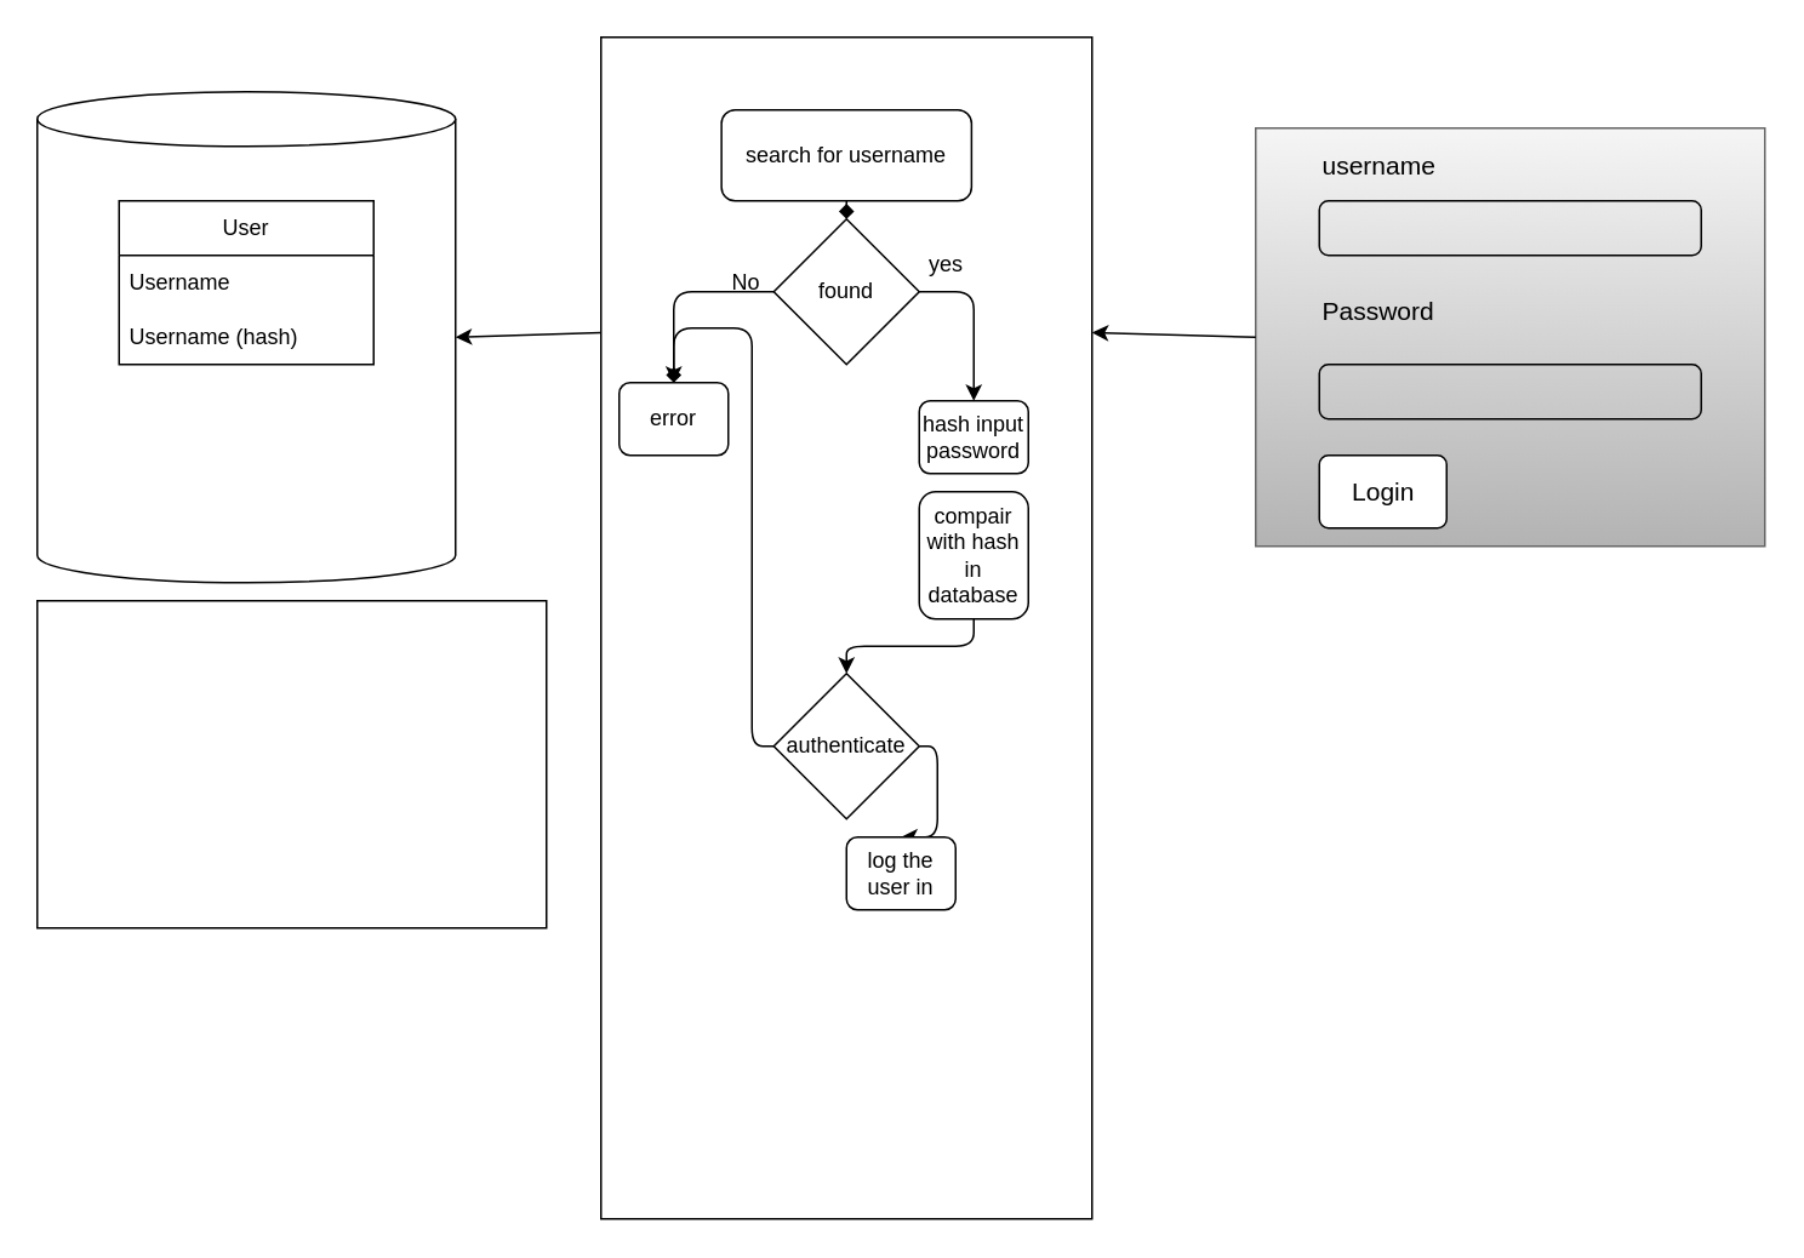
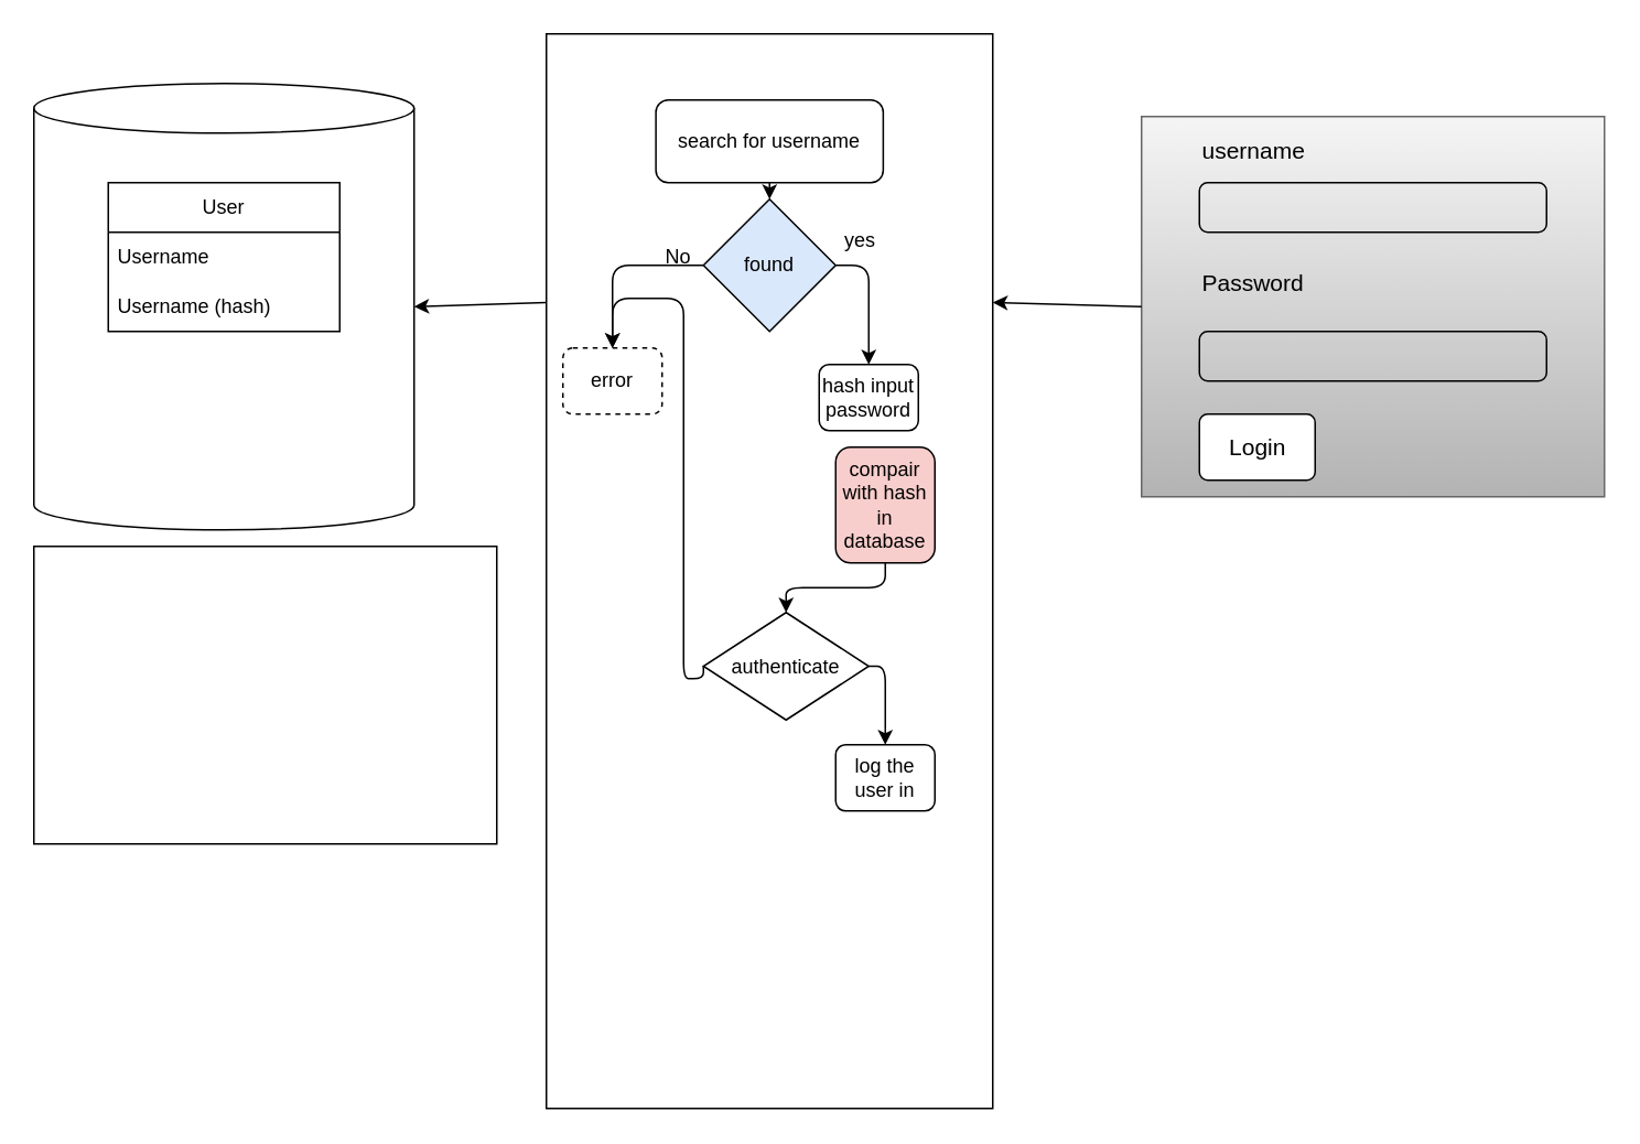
- <mxCell id="17" style="edgeStyle=none;html=1;exitX=0.5;exitY=1;exitDx=0;exitDy=0;entryX=0.5;entryY=0;entryDx=0;entryDy=0;fontColor=#000000;strokeColor=#000000;endArrow=diamond;" parent="1" source="18" target="21" edge="1"><mxGeometry relative="1" as="geometry" /></mxCell>
+ <mxCell id="17" style="edgeStyle=none;html=1;exitX=0.5;exitY=1;exitDx=0;exitDy=0;entryX=0.5;entryY=0;entryDx=0;entryDy=0;fontColor=#000000;strokeColor=#000000;" parent="1" source="18" target="21" edge="1"><mxGeometry relative="1" as="geometry" /></mxCell>
- <mxCell id="19" style="edgeStyle=orthogonalEdgeStyle;html=1;exitX=0;exitY=0.5;exitDx=0;exitDy=0;entryX=0.5;entryY=0;entryDx=0;entryDy=0;strokeColor=#000000;fontColor=#000000;endArrow=diamond;" parent="1" source="21" target="22" edge="1"><mxGeometry relative="1" as="geometry" /></mxCell>
+ <mxCell id="19" style="edgeStyle=orthogonalEdgeStyle;html=1;exitX=0;exitY=0.5;exitDx=0;exitDy=0;entryX=0.5;entryY=0;entryDx=0;entryDy=0;strokeColor=#000000;fontColor=#000000;" parent="1" source="21" target="22" edge="1"><mxGeometry relative="1" as="geometry" /></mxCell>
- <mxCell id="21" value="found" style="rhombus;whiteSpace=wrap;html=1;strokeColor=#000000;fontColor=#000000;fillColor=#FFFFFF;" parent="1" vertex="1"><mxGeometry x="425" y="120" width="80" height="80" as="geometry" /></mxCell>
+ <mxCell id="21" value="found" style="rhombus;whiteSpace=wrap;html=1;strokeColor=#000000;fontColor=#000000;fillColor=#dae8fc;" parent="1" vertex="1"><mxGeometry x="425" y="120" width="80" height="80" as="geometry" /></mxCell>
- <mxCell id="22" value="error" style="rounded=1;whiteSpace=wrap;html=1;strokeColor=#000000;fontColor=#000000;fillColor=#FFFFFF;" parent="1" vertex="1"><mxGeometry x="340" y="210" width="60" height="40" as="geometry" /></mxCell>
+ <mxCell id="22" value="error" style="rounded=1;whiteSpace=wrap;html=1;strokeColor=#000000;fontColor=#000000;fillColor=#FFFFFF;dashed=1;" parent="1" vertex="1"><mxGeometry x="340" y="210" width="60" height="40" as="geometry" /></mxCell>
- <mxCell id="23" value="hash input password" style="rounded=1;whiteSpace=wrap;html=1;strokeColor=#000000;fontColor=#000000;fillColor=#FFFFFF;" parent="1" vertex="1"><mxGeometry x="505" y="220" width="60" height="40" as="geometry" /></mxCell>
+ <mxCell id="23" value="hash input password" style="rounded=1;whiteSpace=wrap;html=1;strokeColor=#000000;fontColor=#000000;fillColor=#FFFFFF;" parent="1" vertex="1"><mxGeometry x="495" y="220" width="60" height="40" as="geometry" /></mxCell>
- <mxCell id="27" value="compair with hash in database" style="rounded=1;whiteSpace=wrap;html=1;strokeColor=#000000;fontColor=#000000;fillColor=#FFFFFF;" parent="1" vertex="1"><mxGeometry x="505" y="270" width="60" height="70" as="geometry" /></mxCell>
+ <mxCell id="27" value="compair with hash in database" style="rounded=1;whiteSpace=wrap;html=1;strokeColor=#000000;fontColor=#000000;fillColor=#f8cecc;" parent="1" vertex="1"><mxGeometry x="505" y="270" width="60" height="70" as="geometry" /></mxCell>
- <mxCell id="30" value="authenticate" style="rhombus;whiteSpace=wrap;html=1;strokeColor=#000000;fontColor=#000000;fillColor=#FFFFFF;" parent="1" vertex="1"><mxGeometry x="425" y="370" width="80" height="80" as="geometry" /></mxCell>
+ <mxCell id="30" value="authenticate" style="rhombus;whiteSpace=wrap;html=1;strokeColor=#000000;fontColor=#000000;fillColor=#FFFFFF;" parent="1" vertex="1"><mxGeometry x="425" y="370" width="100" height="65" as="geometry" /></mxCell>
- <mxCell id="31" value="log the user in" style="rounded=1;whiteSpace=wrap;html=1;strokeColor=#000000;fontColor=#000000;fillColor=#FFFFFF;" parent="1" vertex="1"><mxGeometry x="465" y="460" width="60" height="40" as="geometry" /></mxCell>
+ <mxCell id="31" value="log the user in" style="rounded=1;whiteSpace=wrap;html=1;strokeColor=#000000;fontColor=#000000;fillColor=#FFFFFF;" parent="1" vertex="1"><mxGeometry x="505" y="450" width="60" height="40" as="geometry" /></mxCell>
